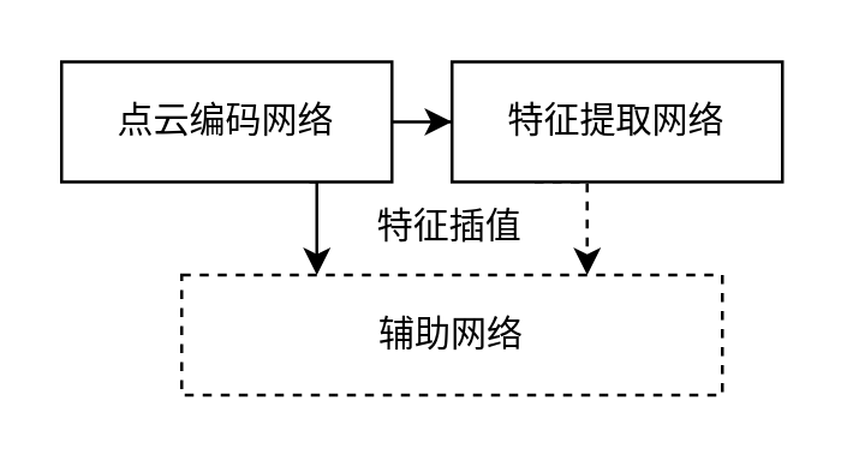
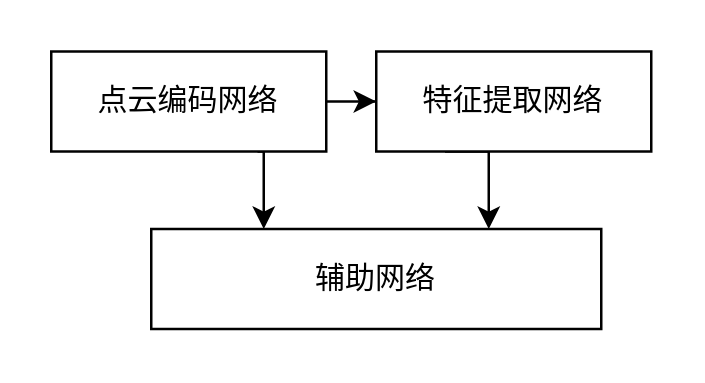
- <mxCell id="5" style="edgeStyle=orthogonalEdgeStyle;rounded=0;orthogonalLoop=1;jettySize=auto;html=1;exitX=0.25;exitY=1;exitDx=0;exitDy=0;entryX=0.75;entryY=0;entryDx=0;entryDy=0;dashed=1;" edge="1" parent="1" source="6" target="7"><mxGeometry relative="1" as="geometry" /></mxCell>
+ <mxCell id="5" style="edgeStyle=orthogonalEdgeStyle;rounded=0;orthogonalLoop=1;jettySize=auto;html=1;exitX=0.25;exitY=1;exitDx=0;exitDy=0;entryX=0.75;entryY=0;entryDx=0;entryDy=0;" edge="1" parent="1" source="6" target="7"><mxGeometry relative="1" as="geometry" /></mxCell>
- <mxCell id="8" value="特征插值" style="text;html=1;align=center;verticalAlign=middle;resizable=0;points=[];autosize=1;" vertex="1" parent="1"><mxGeometry x="119" y="65" width="60" height="20" as="geometry" /></mxCell>
- <mxCell id="7" value="辅助网络" style="rounded=0;whiteSpace=wrap;html=1;dashed=1;" vertex="1" parent="1"><mxGeometry x="60" y="91" width="180" height="40" as="geometry" /></mxCell>
+ <mxCell id="7" value="辅助网络" style="rounded=0;whiteSpace=wrap;html=1;" vertex="1" parent="1"><mxGeometry x="60" y="91" width="180" height="40" as="geometry" /></mxCell>
